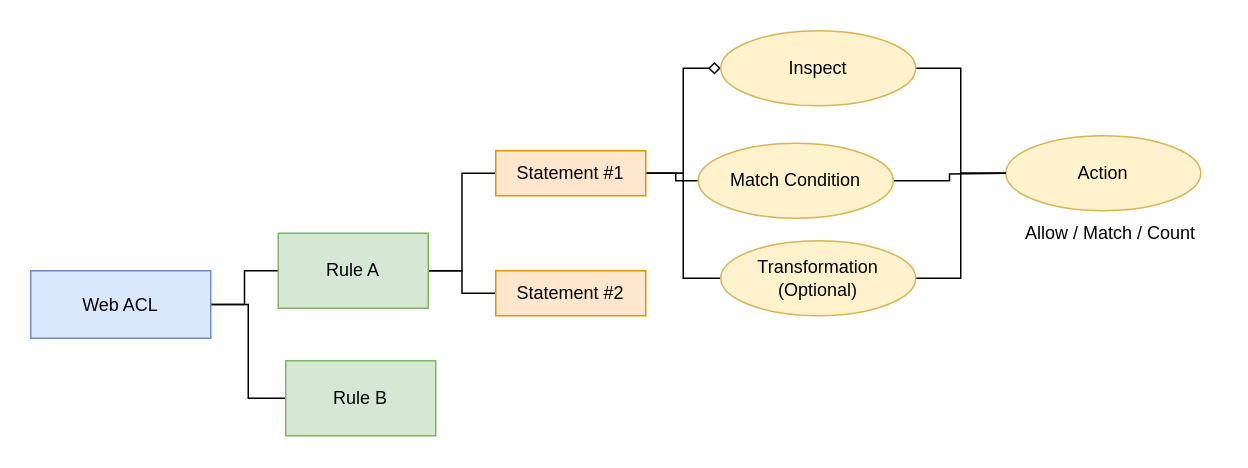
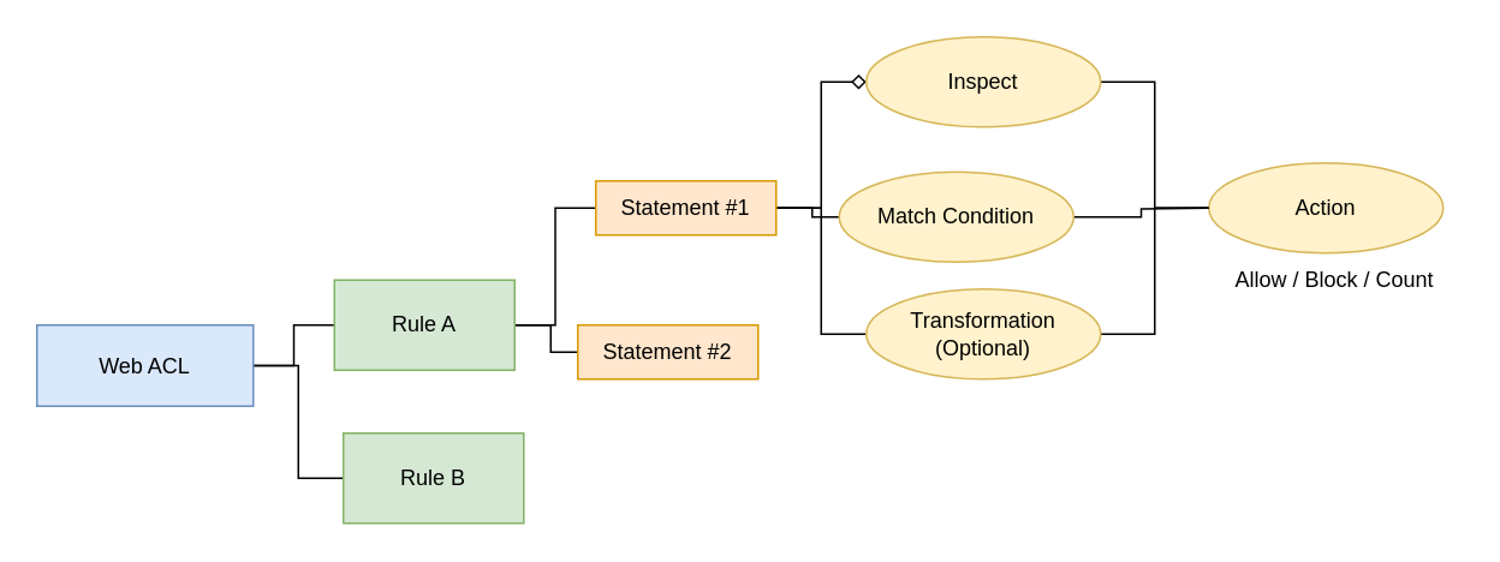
- <mxCell id="21" value="Allow / Match / Count" style="text;html=1;strokeColor=none;fillColor=none;align=center;verticalAlign=middle;whiteSpace=wrap;rounded=0;" vertex="1" parent="1"><mxGeometry x="670" y="140" width="140" height="30" as="geometry" /></mxCell>
+ <mxCell id="21" value="Allow / Block / Count" style="text;html=1;strokeColor=none;fillColor=none;align=center;verticalAlign=middle;whiteSpace=wrap;rounded=0;" vertex="1" parent="1"><mxGeometry x="670" y="140" width="140" height="30" as="geometry" /></mxCell>
- <mxCell id="13" value="Statement #2" style="rounded=0;whiteSpace=wrap;html=1;fillColor=#ffe6cc;strokeColor=#d79b00;" vertex="1" parent="1"><mxGeometry x="330" y="180" width="100" height="30" as="geometry" /></mxCell>
+ <mxCell id="13" value="Statement #2" style="rounded=0;whiteSpace=wrap;html=1;fillColor=#ffe6cc;strokeColor=#d79b00;" vertex="1" parent="1"><mxGeometry x="320" y="180" width="100" height="30" as="geometry" /></mxCell>
